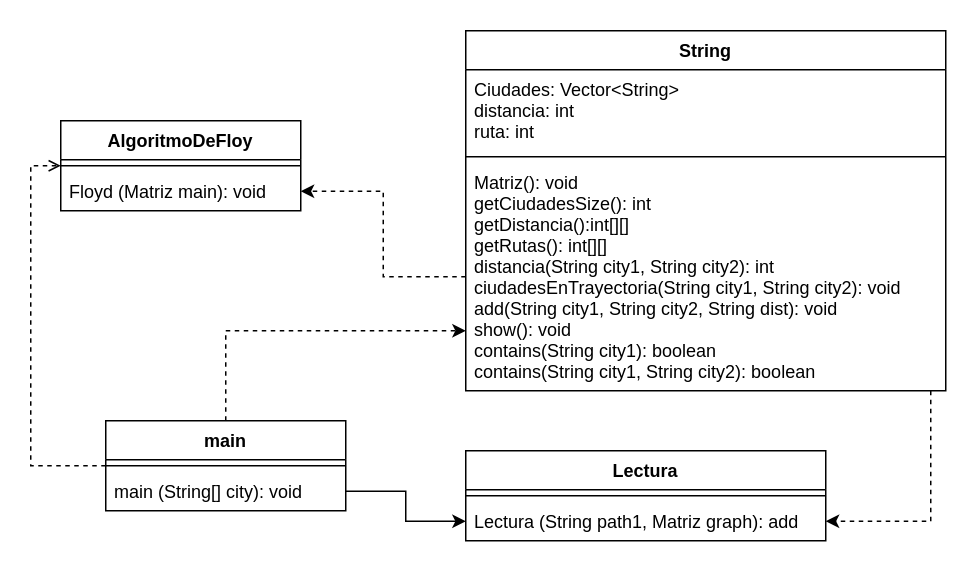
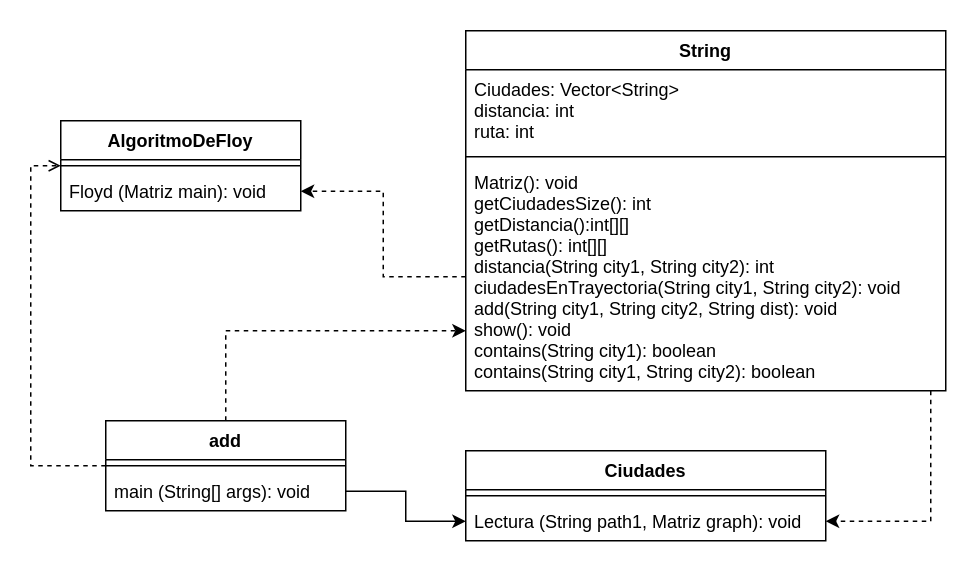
- <mxCell id="4" value="main" style="swimlane;fontStyle=1;align=center;verticalAlign=top;childLayout=stackLayout;horizontal=1;startSize=26;horizontalStack=0;resizeParent=1;resizeParentMax=0;resizeLast=0;collapsible=1;marginBottom=0;" vertex="1" parent="1"><mxGeometry x="70" y="280" width="160" height="60" as="geometry" /></mxCell>
+ <mxCell id="4" value="add" style="swimlane;fontStyle=1;align=center;verticalAlign=top;childLayout=stackLayout;horizontal=1;startSize=26;horizontalStack=0;resizeParent=1;resizeParentMax=0;resizeLast=0;collapsible=1;marginBottom=0;" vertex="1" parent="1"><mxGeometry x="70" y="280" width="160" height="60" as="geometry" /></mxCell>
- <mxCell id="14" value="Lectura" style="swimlane;fontStyle=1;align=center;verticalAlign=top;childLayout=stackLayout;horizontal=1;startSize=26;horizontalStack=0;resizeParent=1;resizeParentMax=0;resizeLast=0;collapsible=1;marginBottom=0;" vertex="1" parent="1"><mxGeometry x="310" y="300" width="240" height="60" as="geometry" /></mxCell>
+ <mxCell id="14" value="Ciudades" style="swimlane;fontStyle=1;align=center;verticalAlign=top;childLayout=stackLayout;horizontal=1;startSize=26;horizontalStack=0;resizeParent=1;resizeParentMax=0;resizeLast=0;collapsible=1;marginBottom=0;" vertex="1" parent="1"><mxGeometry x="310" y="300" width="240" height="60" as="geometry" /></mxCell>
- <mxCell id="6" value="main (String[] city): void" style="text;strokeColor=none;fillColor=none;align=left;verticalAlign=top;spacingLeft=4;spacingRight=4;overflow=hidden;rotatable=0;points=[[0,0.5],[1,0.5]];portConstraint=eastwest;" vertex="1" parent="4"><mxGeometry y="34" width="160" height="26" as="geometry" /></mxCell>
+ <mxCell id="6" value="main (String[] args): void" style="text;strokeColor=none;fillColor=none;align=left;verticalAlign=top;spacingLeft=4;spacingRight=4;overflow=hidden;rotatable=0;points=[[0,0.5],[1,0.5]];portConstraint=eastwest;" vertex="1" parent="4"><mxGeometry y="34" width="160" height="26" as="geometry" /></mxCell>
- <mxCell id="16" value="Lectura (String path1, Matriz graph): add&#10;" style="text;strokeColor=none;fillColor=none;align=left;verticalAlign=top;spacingLeft=4;spacingRight=4;overflow=hidden;rotatable=0;points=[[0,0.5],[1,0.5]];portConstraint=eastwest;" vertex="1" parent="14"><mxGeometry y="34" width="240" height="26" as="geometry" /></mxCell>
+ <mxCell id="16" value="Lectura (String path1, Matriz graph): void&#10;" style="text;strokeColor=none;fillColor=none;align=left;verticalAlign=top;spacingLeft=4;spacingRight=4;overflow=hidden;rotatable=0;points=[[0,0.5],[1,0.5]];portConstraint=eastwest;" vertex="1" parent="14"><mxGeometry y="34" width="240" height="26" as="geometry" /></mxCell>
